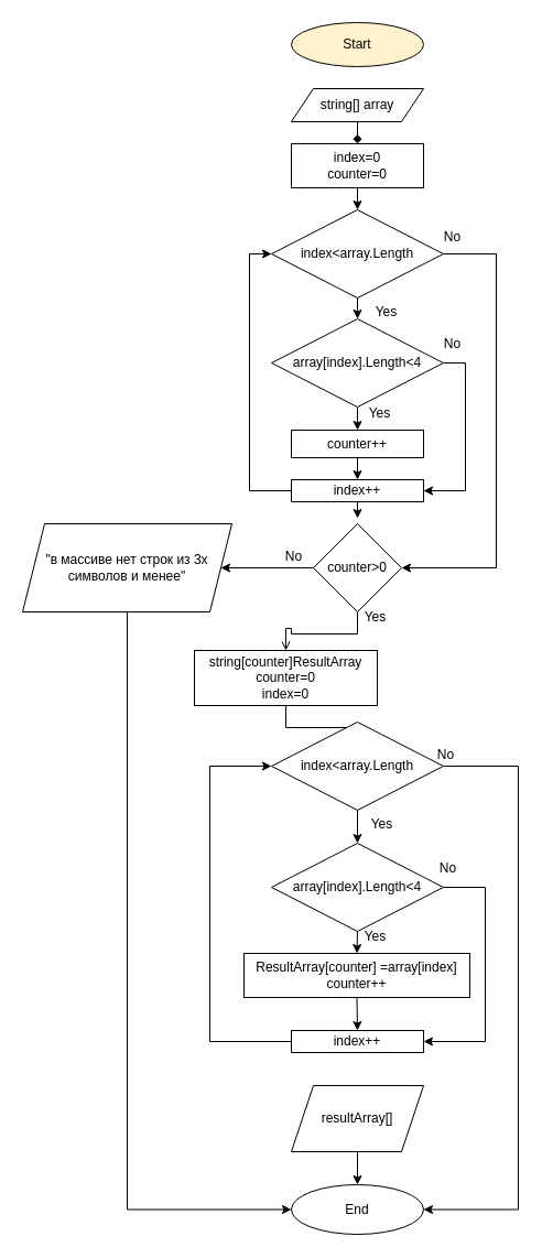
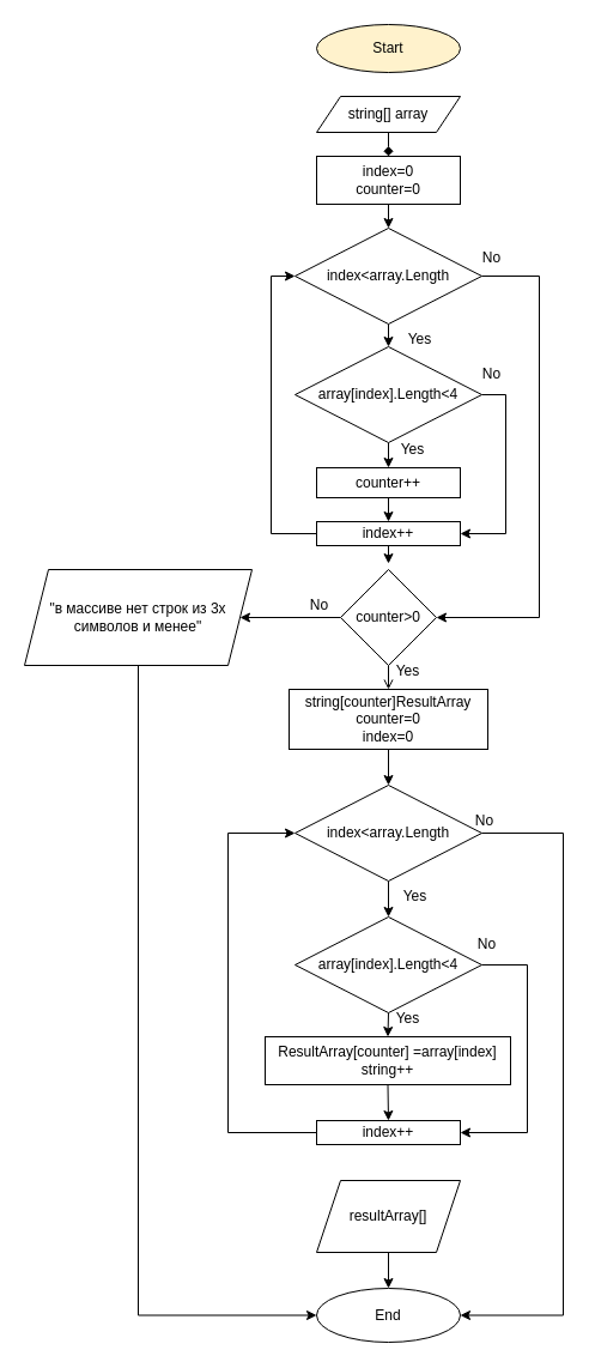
- <mxCell id="26" value="string[counter]ResultArray&lt;br&gt;counter=0&lt;br&gt;index=0" style="rounded=0;whiteSpace=wrap;html=1;" vertex="1" parent="1"><mxGeometry x="176" y="590" width="166" height="50" as="geometry" /></mxCell>
+ <mxCell id="26" value="string[counter]ResultArray&lt;br&gt;counter=0&lt;br&gt;index=0" style="rounded=0;whiteSpace=wrap;html=1;" vertex="1" parent="1"><mxGeometry x="241" y="575" width="166" height="50" as="geometry" /></mxCell>
- <mxCell id="34" value="ResultArray[counter] =array[index]&lt;br&gt;counter++" style="rounded=0;whiteSpace=wrap;html=1;" vertex="1" parent="1"><mxGeometry x="221" y="865" width="205" height="40" as="geometry" /></mxCell>
+ <mxCell id="34" value="ResultArray[counter] =array[index]&lt;br&gt;string++" style="rounded=0;whiteSpace=wrap;html=1;" vertex="1" parent="1"><mxGeometry x="221" y="865" width="205" height="40" as="geometry" /></mxCell>
